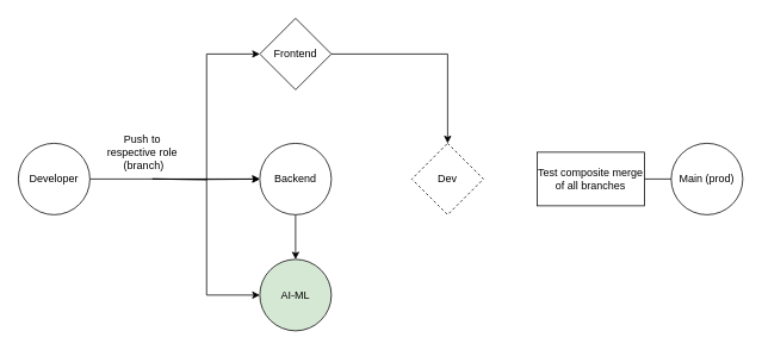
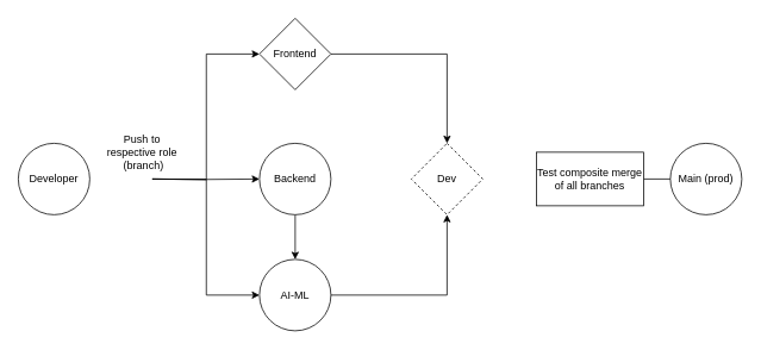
- <mxCell id="5" style="edgeStyle=orthogonalEdgeStyle;rounded=0;orthogonalLoop=1;jettySize=auto;html=1;entryX=0;entryY=0.5;entryDx=0;entryDy=0;" edge="1" parent="1" source="6" target="14"><mxGeometry relative="1" as="geometry" /></mxCell>
+ <mxCell id="15" style="edgeStyle=orthogonalEdgeStyle;rounded=0;orthogonalLoop=1;jettySize=auto;html=1;" edge="1" parent="1" source="16" target="9"><mxGeometry relative="1" as="geometry" /></mxCell>
- <mxCell id="16" value="AI-ML" style="ellipse;whiteSpace=wrap;html=1;fillColor=#d5e8d4;" vertex="1" parent="1"><mxGeometry x="290" y="290" width="80" height="80" as="geometry" /></mxCell>
+ <mxCell id="16" value="AI-ML" style="ellipse;whiteSpace=wrap;html=1;" vertex="1" parent="1"><mxGeometry x="290" y="290" width="80" height="80" as="geometry" /></mxCell>
